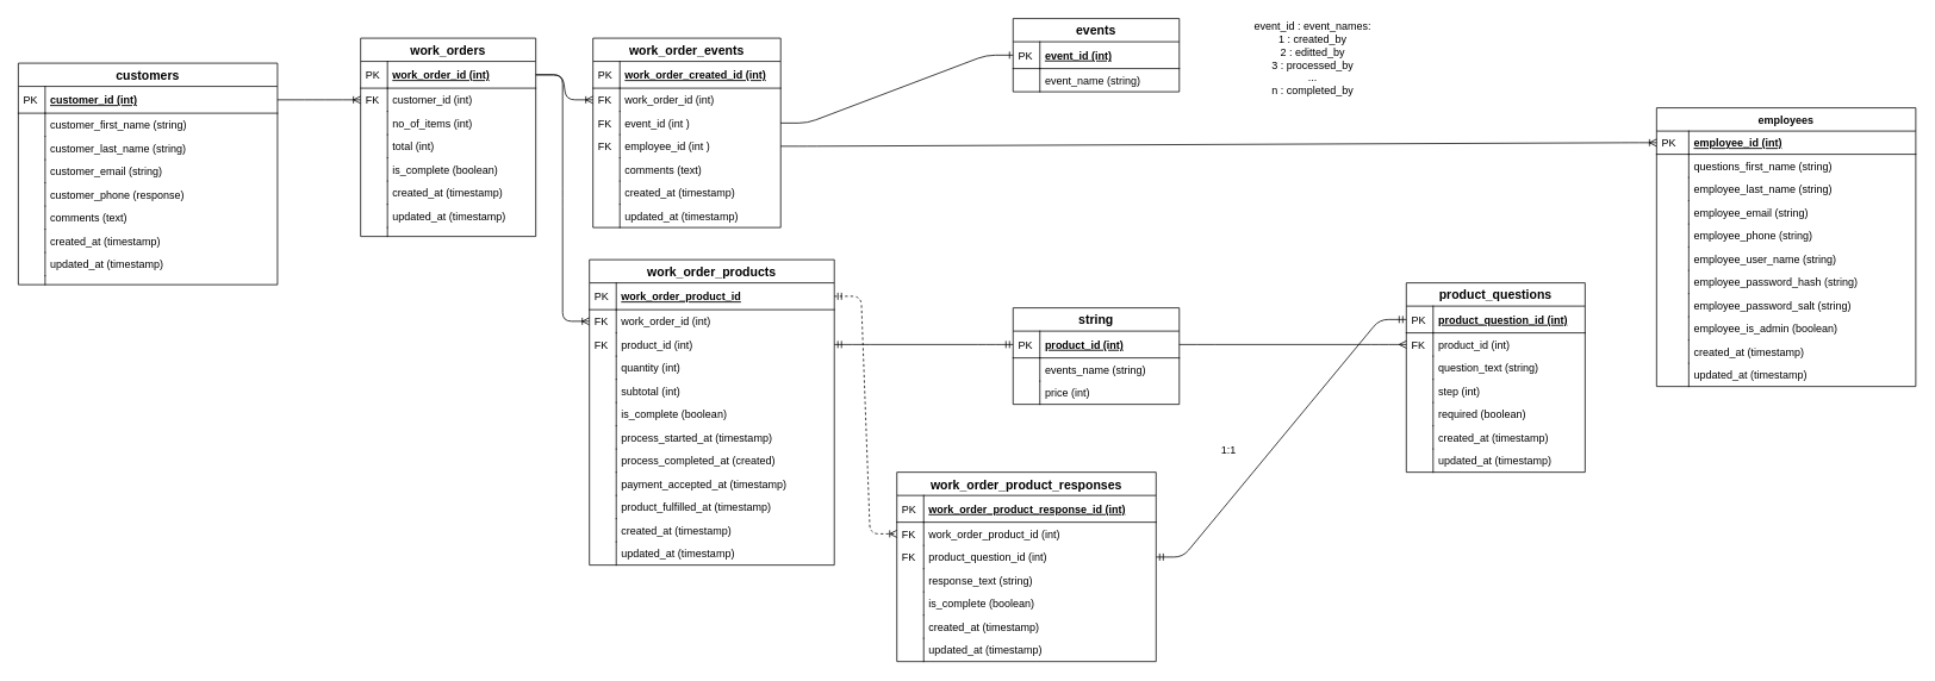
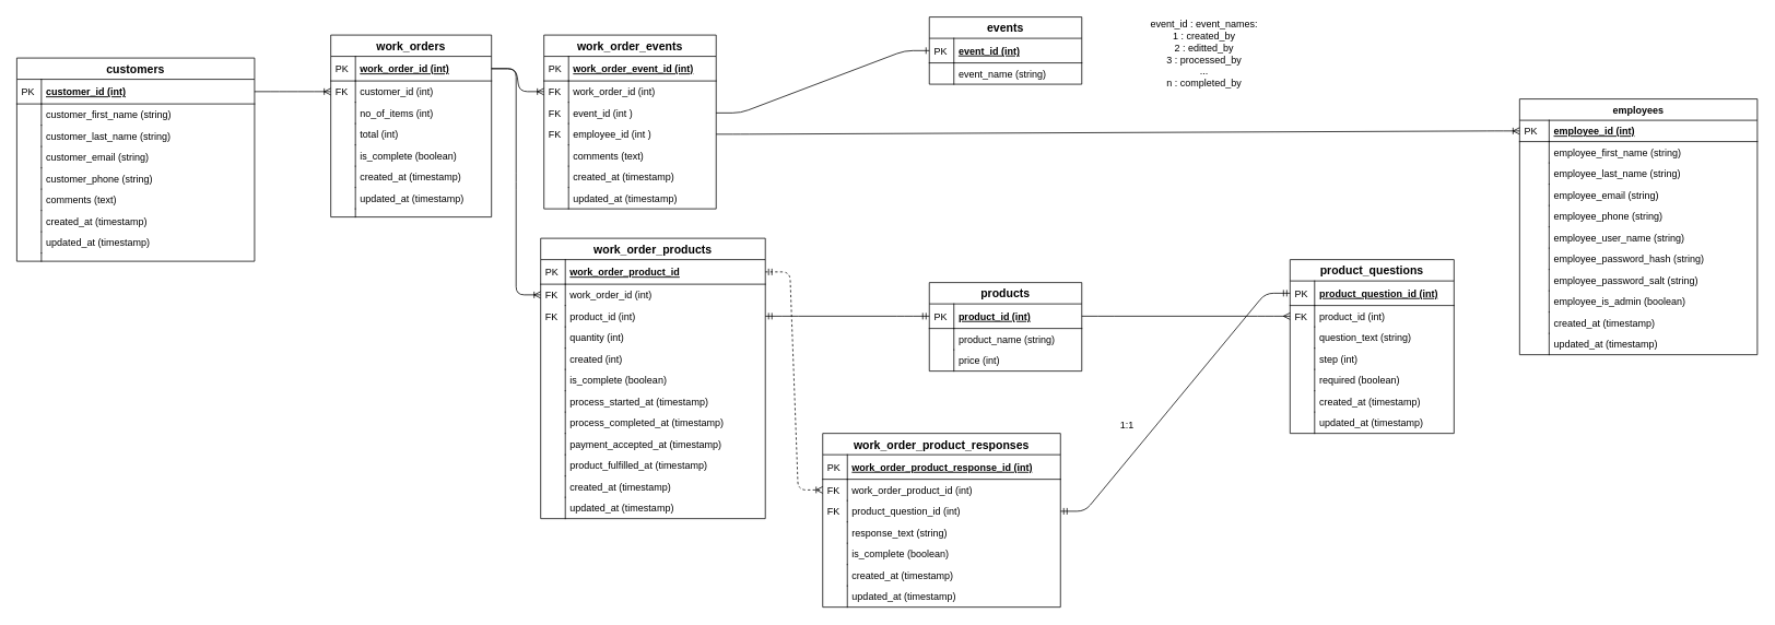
- <mxCell id="69" value="work_order_created_id (int)" style="shape=partialRectangle;top=0;left=0;right=0;bottom=1;align=left;verticalAlign=middle;fillColor=none;spacingLeft=34;spacingRight=4;overflow=hidden;rotatable=0;points=[[0,0.5],[1,0.5]];portConstraint=eastwest;dropTarget=0;fontStyle=5;fontSize=12;" parent="68" vertex="1"><mxGeometry y="26" width="210" height="30" as="geometry" /></mxCell>
+ <mxCell id="69" value="work_order_event_id (int)" style="shape=partialRectangle;top=0;left=0;right=0;bottom=1;align=left;verticalAlign=middle;fillColor=none;spacingLeft=34;spacingRight=4;overflow=hidden;rotatable=0;points=[[0,0.5],[1,0.5]];portConstraint=eastwest;dropTarget=0;fontStyle=5;fontSize=12;" parent="68" vertex="1"><mxGeometry y="26" width="210" height="30" as="geometry" /></mxCell>
- <mxCell id="92" value="questions_first_name (string)" style="shape=partialRectangle;top=0;left=0;right=0;bottom=0;align=left;verticalAlign=top;fillColor=none;spacingLeft=40;spacingRight=4;overflow=hidden;rotatable=0;points=[[0,0.5],[1,0.5]];portConstraint=eastwest;dropTarget=0;rounded=0;shadow=0;strokeWidth=1;" parent="89" vertex="1"><mxGeometry y="52" width="290" height="26" as="geometry" /></mxCell>
+ <mxCell id="92" value="employee_first_name (string)" style="shape=partialRectangle;top=0;left=0;right=0;bottom=0;align=left;verticalAlign=top;fillColor=none;spacingLeft=40;spacingRight=4;overflow=hidden;rotatable=0;points=[[0,0.5],[1,0.5]];portConstraint=eastwest;dropTarget=0;rounded=0;shadow=0;strokeWidth=1;" parent="89" vertex="1"><mxGeometry y="52" width="290" height="26" as="geometry" /></mxCell>
- <mxCell id="14" value="customer_phone (response)" style="shape=partialRectangle;top=0;left=0;right=0;bottom=0;align=left;verticalAlign=top;fillColor=none;spacingLeft=34;spacingRight=4;overflow=hidden;rotatable=0;points=[[0,0.5],[1,0.5]];portConstraint=eastwest;dropTarget=0;fontSize=12;" parent="5" vertex="1"><mxGeometry y="134" width="290" height="26" as="geometry" /></mxCell>
+ <mxCell id="14" value="customer_phone (string)" style="shape=partialRectangle;top=0;left=0;right=0;bottom=0;align=left;verticalAlign=top;fillColor=none;spacingLeft=34;spacingRight=4;overflow=hidden;rotatable=0;points=[[0,0.5],[1,0.5]];portConstraint=eastwest;dropTarget=0;fontSize=12;" parent="5" vertex="1"><mxGeometry y="134" width="290" height="26" as="geometry" /></mxCell>
- <mxCell id="142" value="string" style="swimlane;fontStyle=1;childLayout=stackLayout;horizontal=1;startSize=26;horizontalStack=0;resizeParent=1;resizeParentMax=0;resizeLast=0;collapsible=1;marginBottom=0;align=center;fontSize=14;" parent="1" vertex="1"><mxGeometry x="1133" y="344" width="186" height="108" as="geometry" /></mxCell>
+ <mxCell id="142" value="products" style="swimlane;fontStyle=1;childLayout=stackLayout;horizontal=1;startSize=26;horizontalStack=0;resizeParent=1;resizeParentMax=0;resizeLast=0;collapsible=1;marginBottom=0;align=center;fontSize=14;" parent="1" vertex="1"><mxGeometry x="1133" y="344" width="186" height="108" as="geometry" /></mxCell>
- <mxCell id="145" value="events_name (string)" style="shape=partialRectangle;top=0;left=0;right=0;bottom=0;align=left;verticalAlign=top;fillColor=none;spacingLeft=34;spacingRight=4;overflow=hidden;rotatable=0;points=[[0,0.5],[1,0.5]];portConstraint=eastwest;dropTarget=0;fontSize=12;" parent="142" vertex="1"><mxGeometry y="56" width="186" height="26" as="geometry" /></mxCell>
+ <mxCell id="145" value="product_name (string)" style="shape=partialRectangle;top=0;left=0;right=0;bottom=0;align=left;verticalAlign=top;fillColor=none;spacingLeft=34;spacingRight=4;overflow=hidden;rotatable=0;points=[[0,0.5],[1,0.5]];portConstraint=eastwest;dropTarget=0;fontSize=12;" parent="142" vertex="1"><mxGeometry y="56" width="186" height="26" as="geometry" /></mxCell>
- <mxCell id="52" value="subtotal (int)" style="shape=partialRectangle;top=0;left=0;right=0;bottom=0;align=left;verticalAlign=top;fillColor=none;spacingLeft=34;spacingRight=4;overflow=hidden;rotatable=0;points=[[0,0.5],[1,0.5]];portConstraint=eastwest;dropTarget=0;fontSize=12;" parent="43" vertex="1"><mxGeometry y="134" width="274" height="26" as="geometry" /></mxCell>
+ <mxCell id="52" value="created (int)" style="shape=partialRectangle;top=0;left=0;right=0;bottom=0;align=left;verticalAlign=top;fillColor=none;spacingLeft=34;spacingRight=4;overflow=hidden;rotatable=0;points=[[0,0.5],[1,0.5]];portConstraint=eastwest;dropTarget=0;fontSize=12;" parent="43" vertex="1"><mxGeometry y="134" width="274" height="26" as="geometry" /></mxCell>
- <mxCell id="88" value="1:1" style="text;html=1;align=center;verticalAlign=middle;resizable=0;points=[];autosize=1;" parent="1" vertex="1"><mxGeometry x="1359" y="493" width="30" height="20" as="geometry" /></mxCell>
+ <mxCell id="88" value="1:1" style="text;html=1;align=center;verticalAlign=middle;resizable=0;points=[];autosize=1;" parent="1" vertex="1"><mxGeometry x="1359" y="508" width="30" height="20" as="geometry" /></mxCell>
- <mxCell id="58" value="process_completed_at (created)" style="shape=partialRectangle;top=0;left=0;right=0;bottom=0;align=left;verticalAlign=top;fillColor=none;spacingLeft=34;spacingRight=4;overflow=hidden;rotatable=0;points=[[0,0.5],[1,0.5]];portConstraint=eastwest;dropTarget=0;fontSize=12;" parent="43" vertex="1"><mxGeometry y="212" width="274" height="26" as="geometry" /></mxCell>
+ <mxCell id="58" value="process_completed_at (timestamp)" style="shape=partialRectangle;top=0;left=0;right=0;bottom=0;align=left;verticalAlign=top;fillColor=none;spacingLeft=34;spacingRight=4;overflow=hidden;rotatable=0;points=[[0,0.5],[1,0.5]];portConstraint=eastwest;dropTarget=0;fontSize=12;" parent="43" vertex="1"><mxGeometry y="212" width="274" height="26" as="geometry" /></mxCell>
